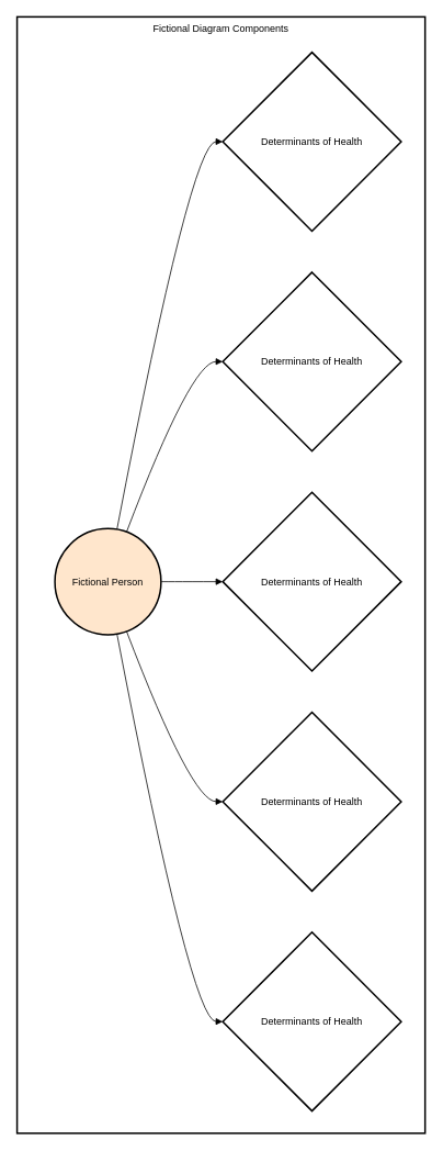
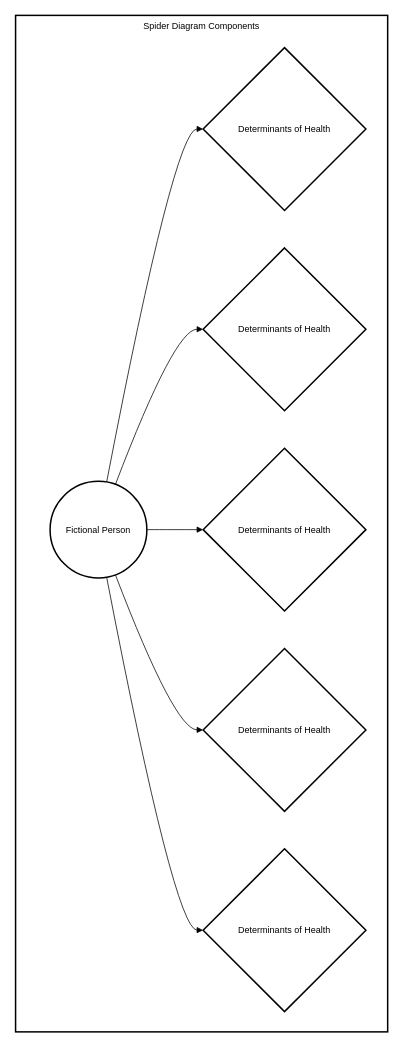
- <mxCell id="2" value="Fictional Diagram Components" style="whiteSpace=wrap;strokeWidth=2;verticalAlign=top;" vertex="1" parent="1"><mxGeometry x="20" y="20" width="496" height="1355" as="geometry" /></mxCell>
+ <mxCell id="2" value="Spider Diagram Components" style="whiteSpace=wrap;strokeWidth=2;verticalAlign=top;" vertex="1" parent="1"><mxGeometry x="20" y="20" width="496" height="1355" as="geometry" /></mxCell>
- <mxCell id="3" value="Fictional Person" style="ellipse;aspect=fixed;strokeWidth=2;whiteSpace=wrap;fillColor=#ffe6cc;" vertex="1" parent="2"><mxGeometry x="46" y="621" width="129" height="129" as="geometry" /></mxCell>
+ <mxCell id="3" value="Fictional Person" style="ellipse;aspect=fixed;strokeWidth=2;whiteSpace=wrap;" vertex="1" parent="2"><mxGeometry x="46" y="621" width="129" height="129" as="geometry" /></mxCell>
